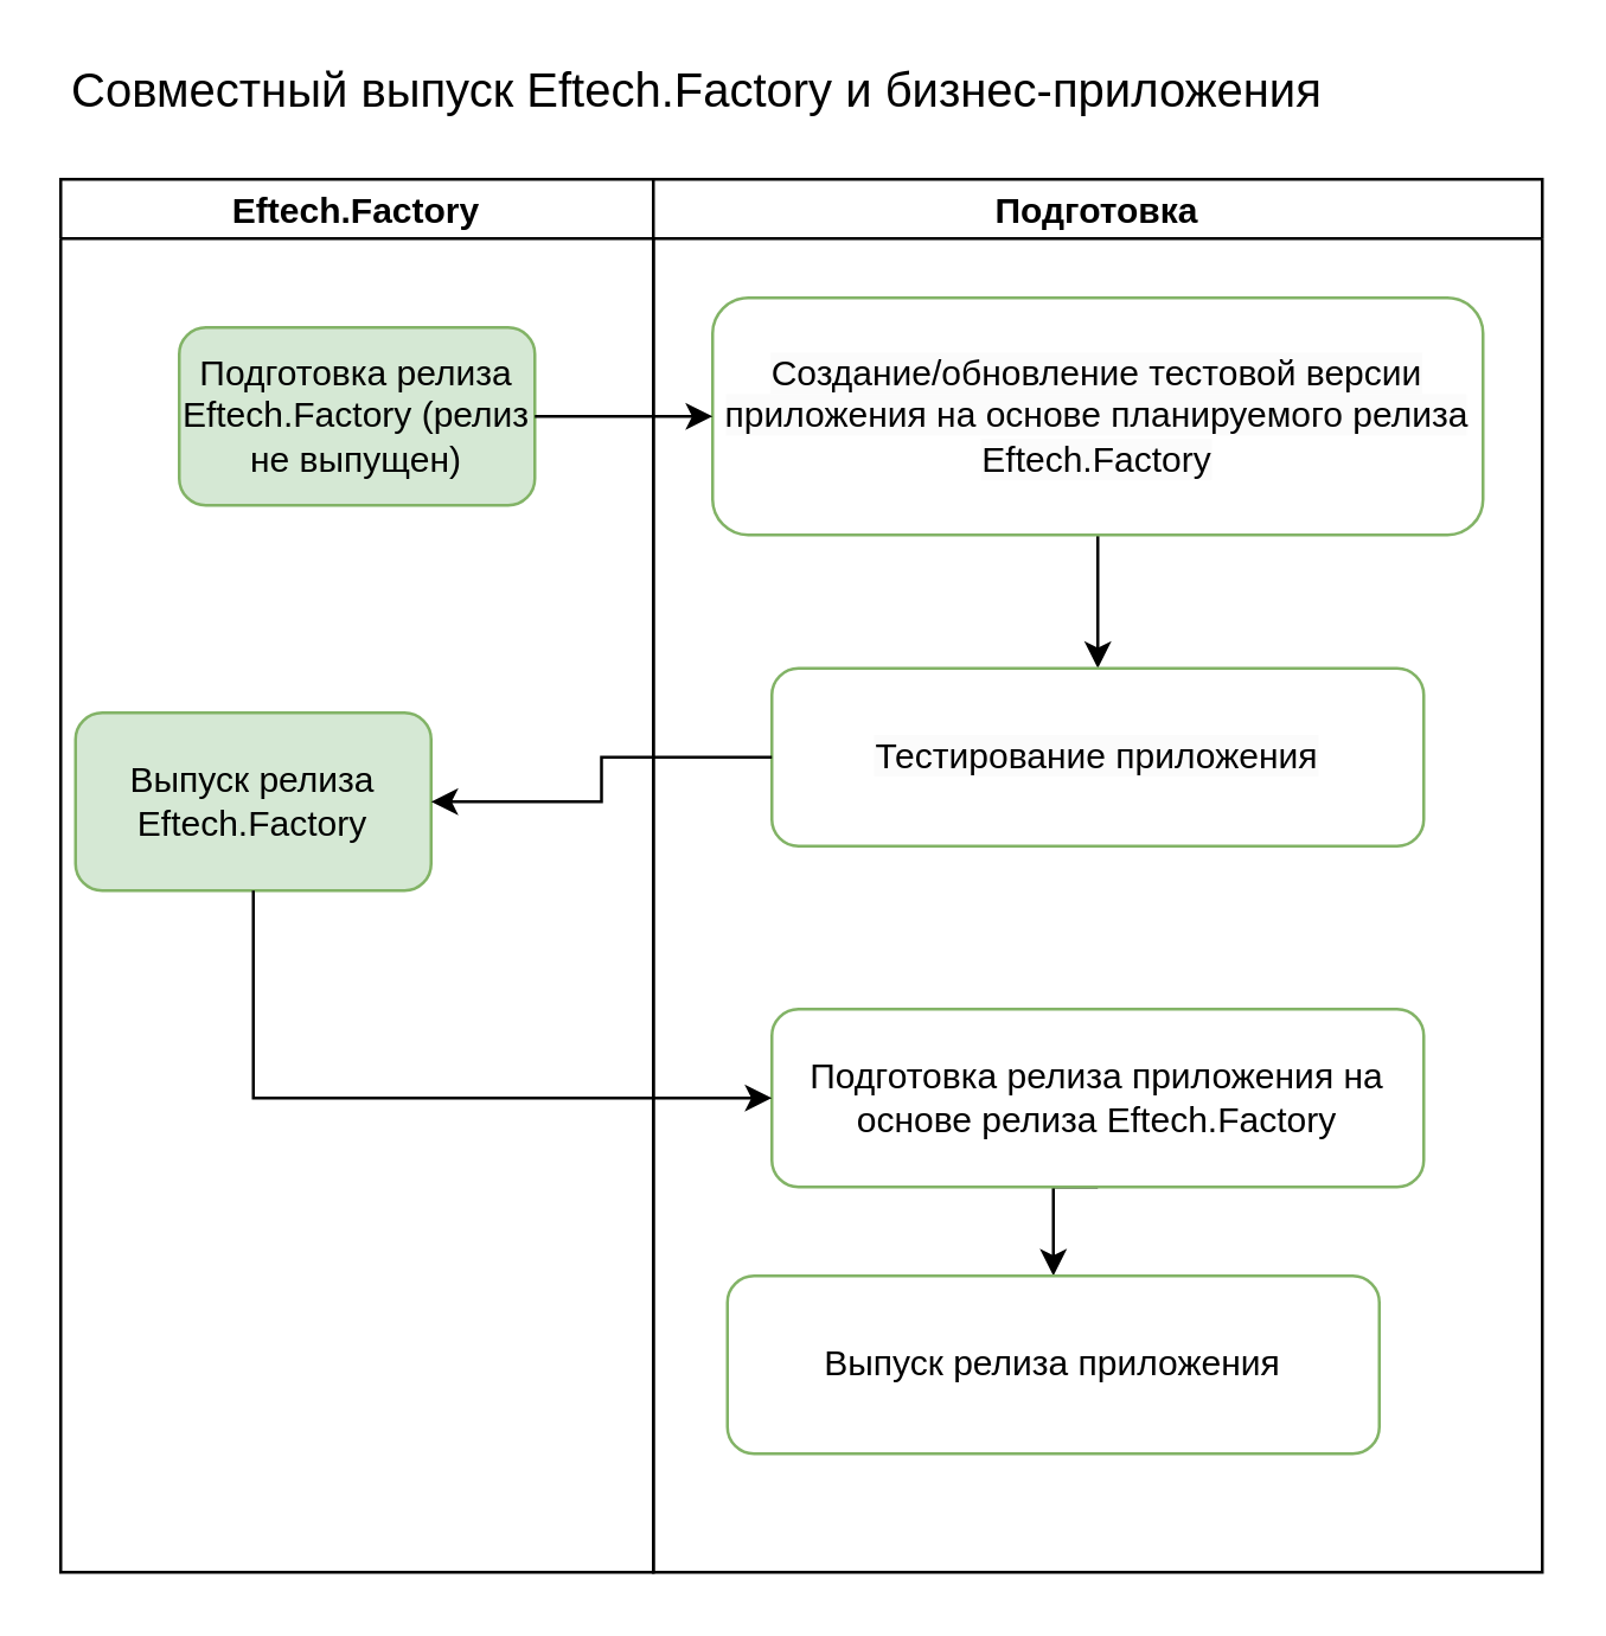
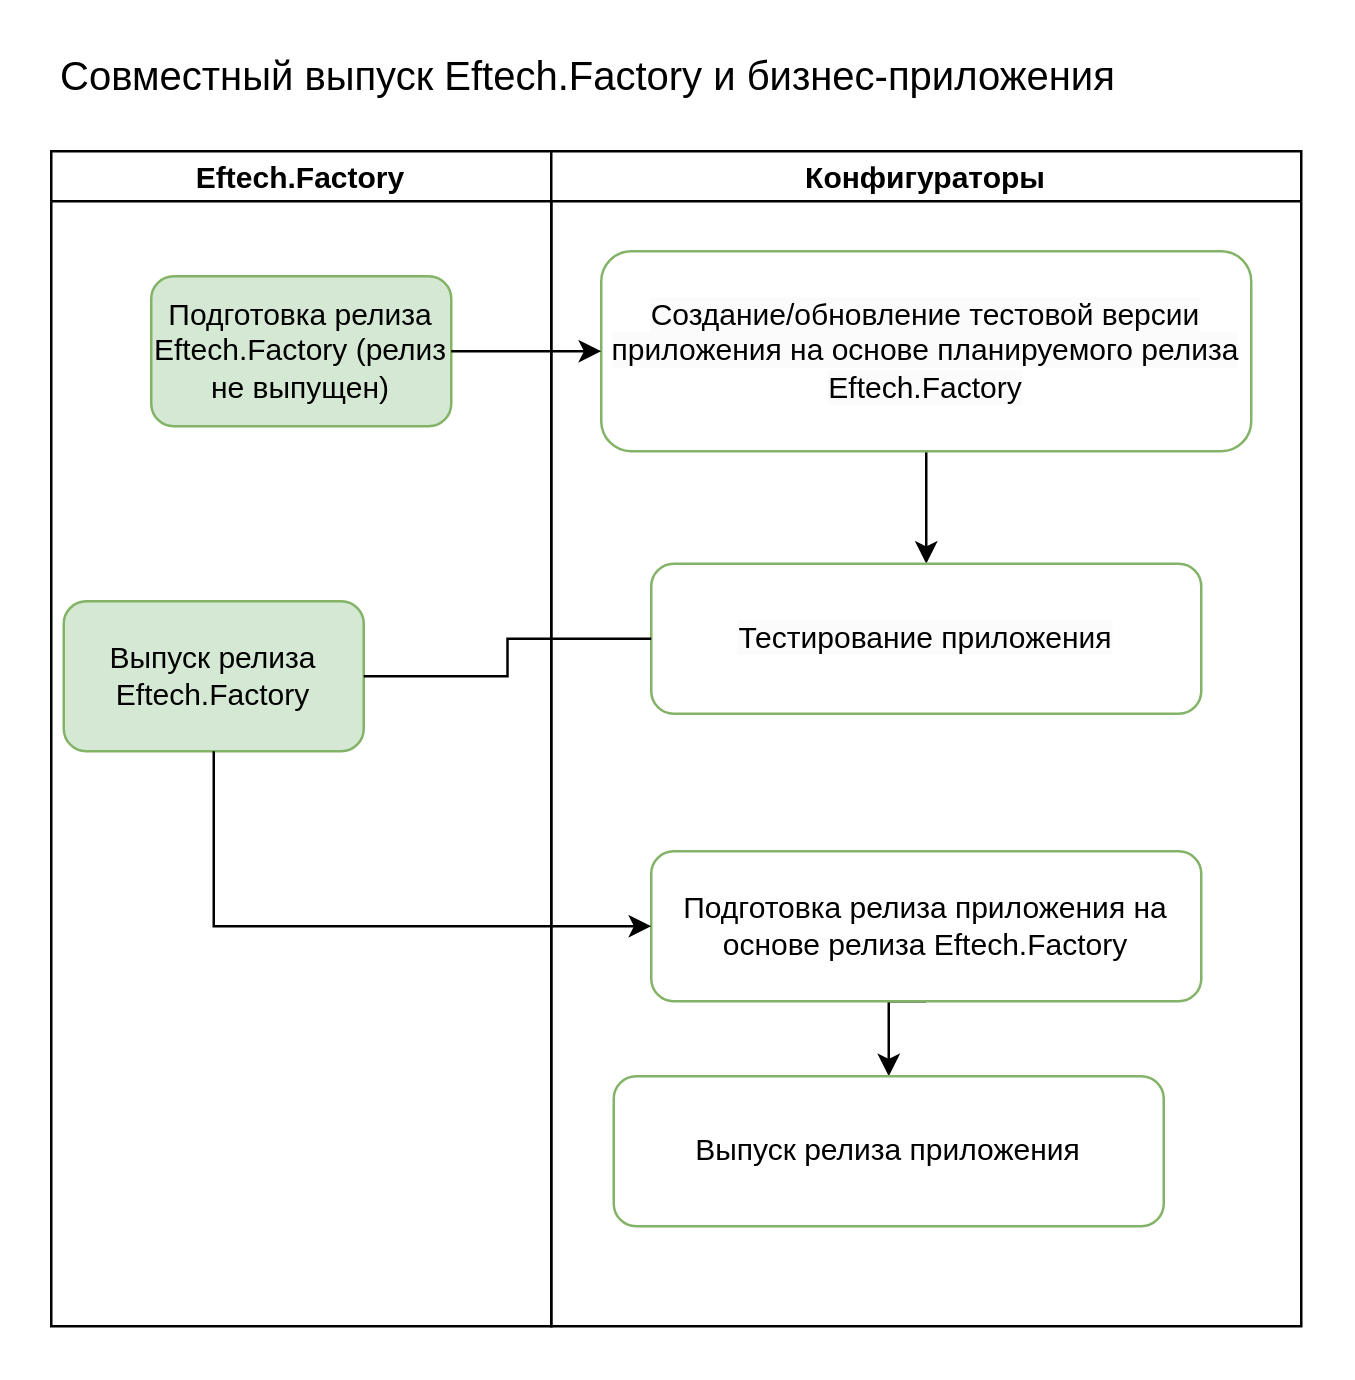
- <mxCell id="5" value="Подготовка" style="swimlane;startSize=20;" vertex="1" parent="1"><mxGeometry x="220" y="60" width="300" height="470" as="geometry" /></mxCell>
+ <mxCell id="5" value="Конфигураторы" style="swimlane;startSize=20;" vertex="1" parent="1"><mxGeometry x="220" y="60" width="300" height="470" as="geometry" /></mxCell>
- <mxCell id="14" style="edgeStyle=orthogonalEdgeStyle;rounded=0;orthogonalLoop=1;jettySize=auto;html=1;entryX=1;entryY=0.5;entryDx=0;entryDy=0;" edge="1" parent="1" source="8" target="4"><mxGeometry relative="1" as="geometry" /></mxCell>
+ <mxCell id="14" style="edgeStyle=orthogonalEdgeStyle;rounded=0;orthogonalLoop=1;jettySize=auto;html=1;entryX=1;entryY=0.5;entryDx=0;entryDy=0;endArrow=none;" edge="1" parent="1" source="8" target="4"><mxGeometry relative="1" as="geometry" /></mxCell>
